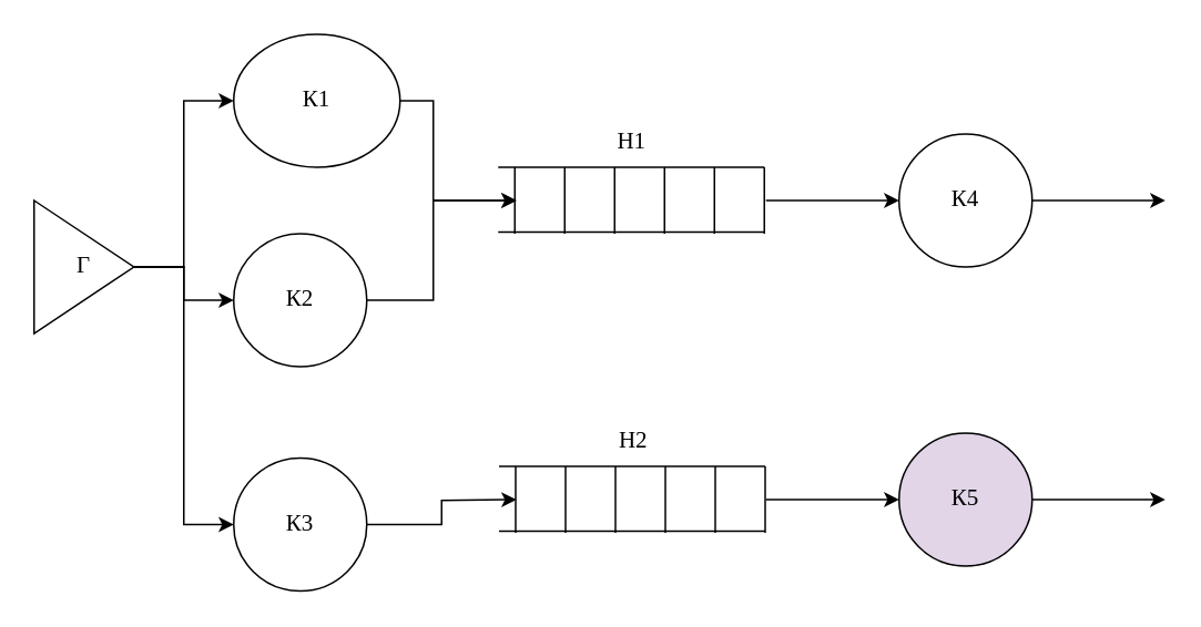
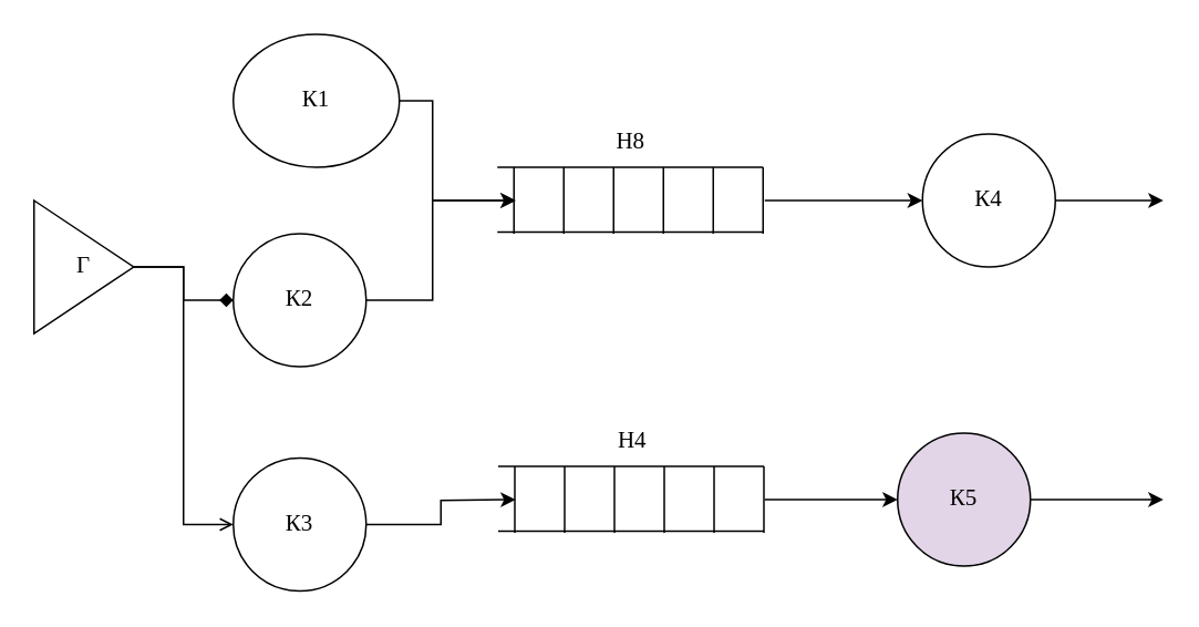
- <mxCell id="26" value="Н1" style="text;html=1;align=center;verticalAlign=middle;resizable=0;points=[];autosize=1;strokeColor=none;fillColor=none;fontSize=14;fontFamily=Times New Roman;" vertex="1" parent="1"><mxGeometry x="359" y="70" width="40" height="30" as="geometry" /></mxCell>
+ <mxCell id="26" value="Н8" style="text;html=1;align=center;verticalAlign=middle;resizable=0;points=[];autosize=1;strokeColor=none;fillColor=none;fontSize=14;fontFamily=Times New Roman;" vertex="1" parent="1"><mxGeometry x="359" y="70" width="40" height="30" as="geometry" /></mxCell>
- <mxCell id="3" style="edgeStyle=orthogonalEdgeStyle;rounded=0;orthogonalLoop=1;jettySize=auto;html=1;exitX=1;exitY=0.5;exitDx=0;exitDy=0;entryX=0;entryY=0.5;entryDx=0;entryDy=0;fontFamily=Times New Roman;fontSize=14;startArrow=none;startFill=0;endArrow=classic;endFill=1;" edge="1" parent="1" source="5" target="7"><mxGeometry relative="1" as="geometry" /></mxCell>
- <mxCell id="14" value="К4" style="ellipse;whiteSpace=wrap;html=1;aspect=fixed;fontFamily=Times New Roman;fontSize=14;" vertex="1" parent="1"><mxGeometry x="540" y="80" width="80" height="80" as="geometry" /></mxCell>
+ <mxCell id="14" value="К4" style="ellipse;whiteSpace=wrap;html=1;aspect=fixed;fontFamily=Times New Roman;fontSize=14;" vertex="1" parent="1"><mxGeometry x="555" y="80" width="80" height="80" as="geometry" /></mxCell>
- <mxCell id="2" style="edgeStyle=orthogonalEdgeStyle;rounded=0;orthogonalLoop=1;jettySize=auto;html=1;exitX=1;exitY=0.5;exitDx=0;exitDy=0;entryX=0;entryY=0.5;entryDx=0;entryDy=0;fontFamily=Times New Roman;fontSize=14;startArrow=none;startFill=0;endArrow=classic;endFill=1;" edge="1" parent="1" source="5" target="9"><mxGeometry relative="1" as="geometry" /></mxCell>
+ <mxCell id="2" style="edgeStyle=orthogonalEdgeStyle;rounded=0;orthogonalLoop=1;jettySize=auto;html=1;exitX=1;exitY=0.5;exitDx=0;exitDy=0;entryX=0;entryY=0.5;entryDx=0;entryDy=0;fontFamily=Times New Roman;fontSize=14;startArrow=none;startFill=0;endArrow=diamond;endFill=1;" edge="1" parent="1" source="5" target="9"><mxGeometry relative="1" as="geometry" /></mxCell>
- <mxCell id="35" value="Н2" style="text;html=1;align=center;verticalAlign=middle;resizable=0;points=[];autosize=1;strokeColor=none;fillColor=none;fontSize=14;fontFamily=Times New Roman;" vertex="1" parent="1"><mxGeometry x="359.5" y="250" width="40" height="30" as="geometry" /></mxCell>
+ <mxCell id="35" value="Н4" style="text;html=1;align=center;verticalAlign=middle;resizable=0;points=[];autosize=1;strokeColor=none;fillColor=none;fontSize=14;fontFamily=Times New Roman;" vertex="1" parent="1"><mxGeometry x="359.5" y="250" width="40" height="30" as="geometry" /></mxCell>
- <mxCell id="4" style="edgeStyle=orthogonalEdgeStyle;rounded=0;orthogonalLoop=1;jettySize=auto;html=1;exitX=1;exitY=0.5;exitDx=0;exitDy=0;entryX=0;entryY=0.5;entryDx=0;entryDy=0;fontFamily=Times New Roman;fontSize=14;startArrow=none;startFill=0;endArrow=classic;endFill=1;" edge="1" parent="1" source="5" target="11"><mxGeometry relative="1" as="geometry" /></mxCell>
+ <mxCell id="4" style="edgeStyle=orthogonalEdgeStyle;rounded=0;orthogonalLoop=1;jettySize=auto;html=1;exitX=1;exitY=0.5;exitDx=0;exitDy=0;entryX=0;entryY=0.5;entryDx=0;entryDy=0;fontFamily=Times New Roman;fontSize=14;startArrow=none;startFill=0;endArrow=open;endFill=1;" edge="1" parent="1" source="5" target="11"><mxGeometry relative="1" as="geometry" /></mxCell>
